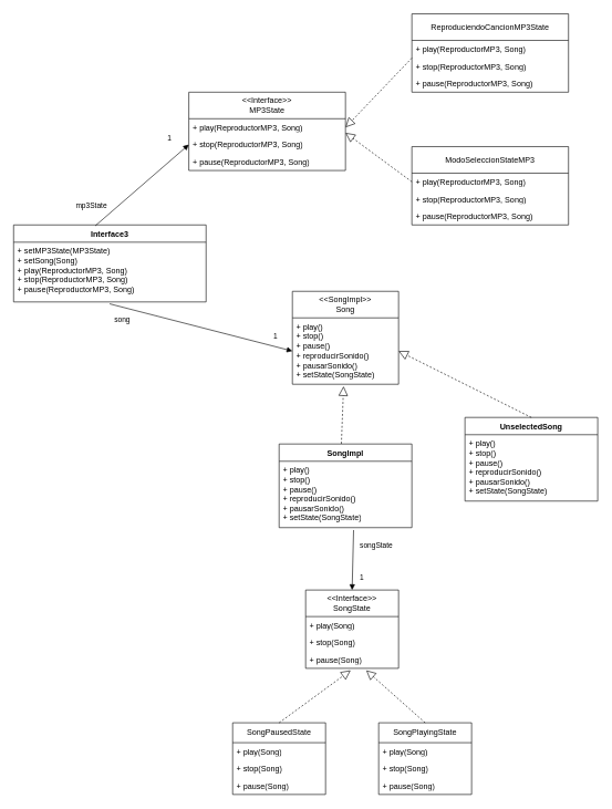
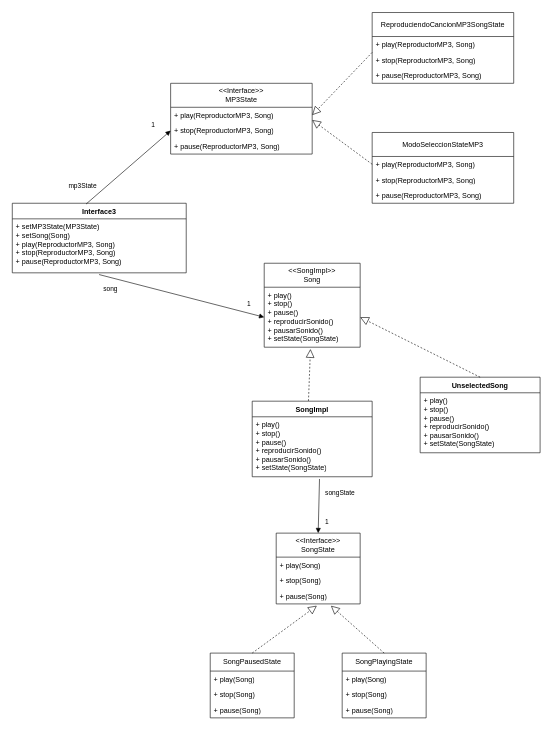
- <mxCell id="36" value="ReproduciendoCancionMP3State" style="swimlane;fontStyle=0;childLayout=stackLayout;horizontal=1;startSize=40;fillColor=none;horizontalStack=0;resizeParent=1;resizeParentMax=0;resizeLast=0;collapsible=1;marginBottom=0;whiteSpace=wrap;html=1;" vertex="1" parent="1"><mxGeometry x="620" y="20" width="236" height="118" as="geometry" /></mxCell>
+ <mxCell id="36" value="ReproduciendoCancionMP3SongState" style="swimlane;fontStyle=0;childLayout=stackLayout;horizontal=1;startSize=40;fillColor=none;horizontalStack=0;resizeParent=1;resizeParentMax=0;resizeLast=0;collapsible=1;marginBottom=0;whiteSpace=wrap;html=1;" vertex="1" parent="1"><mxGeometry x="620" y="20" width="236" height="118" as="geometry" /></mxCell>
